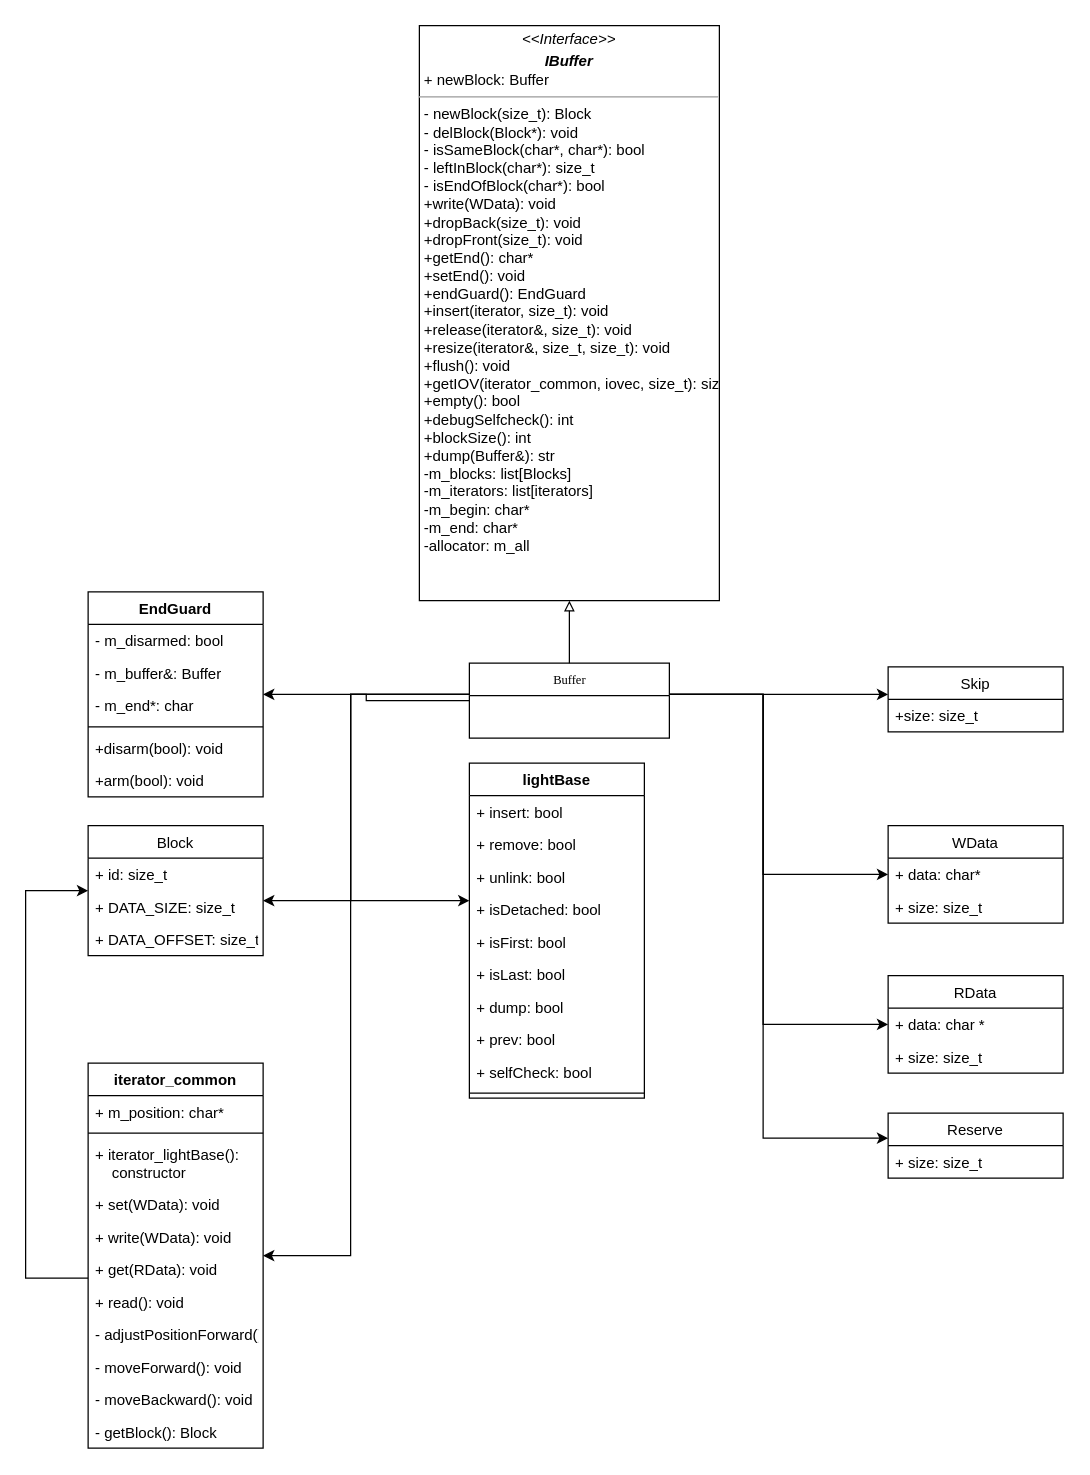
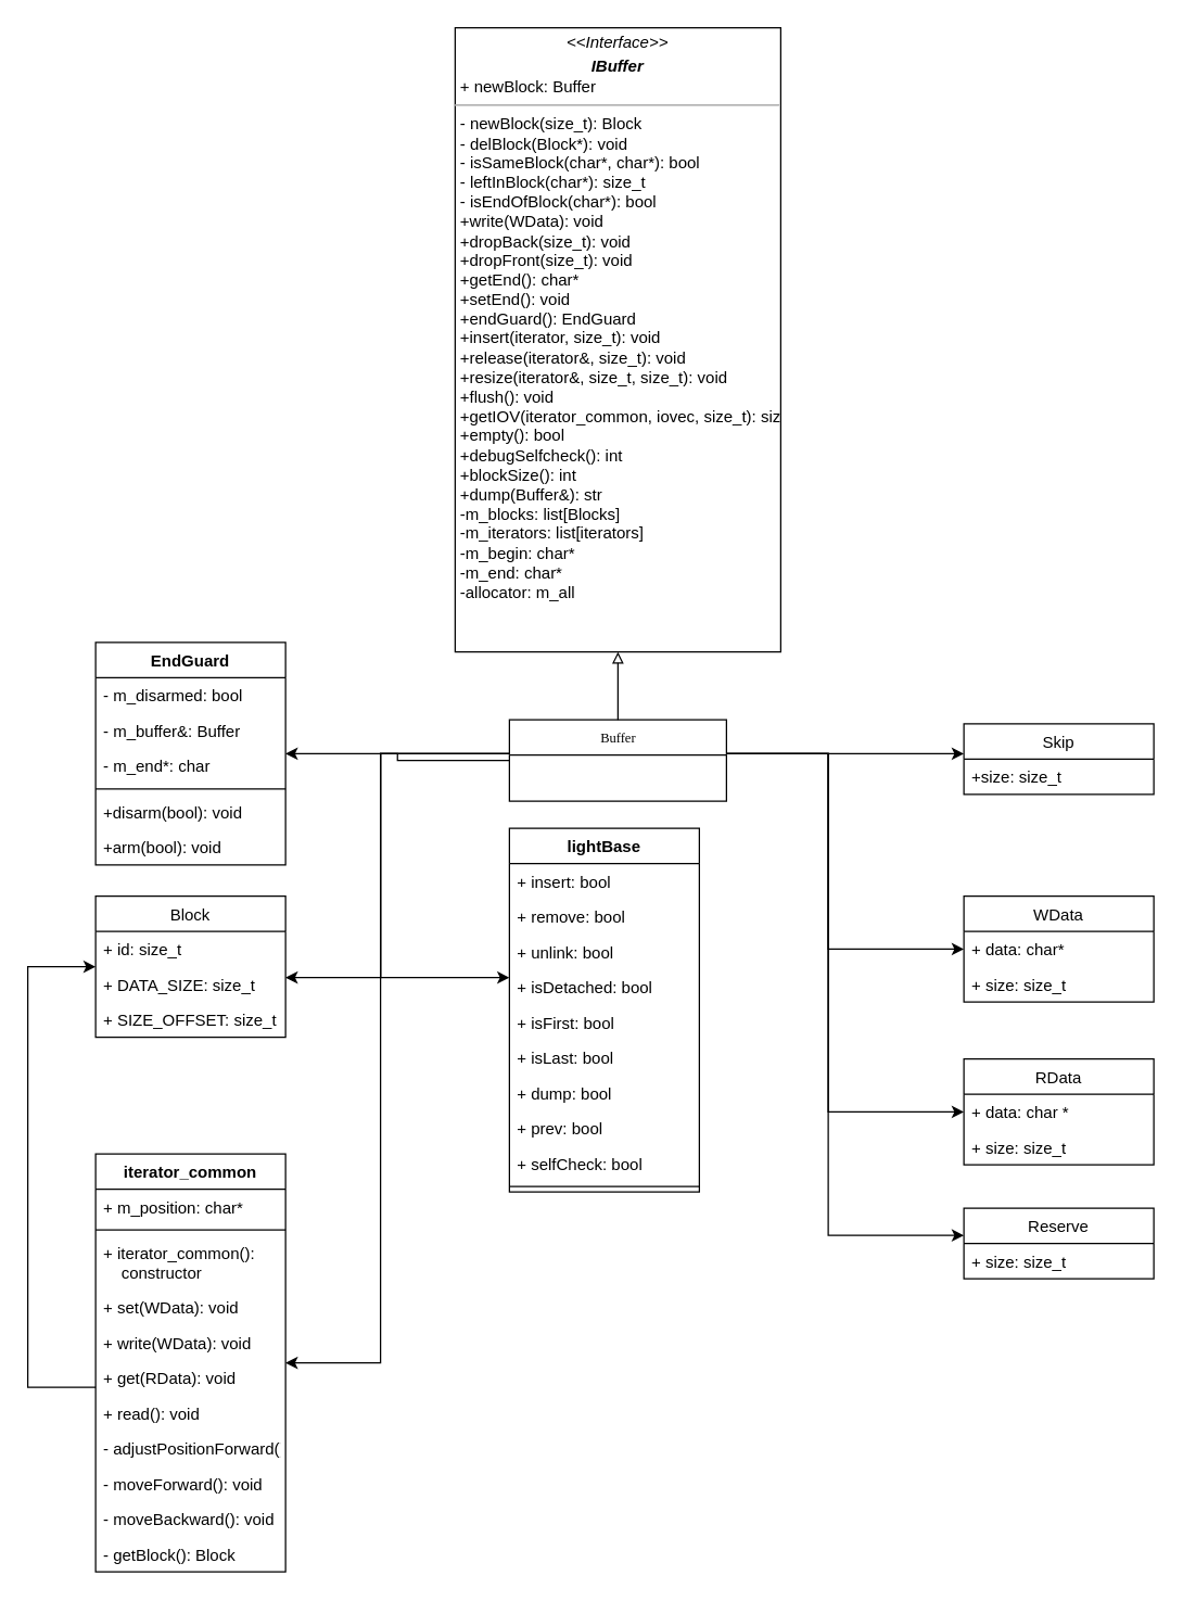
- <mxCell id="16" value="+ DATA_OFFSET: size_t" style="text;strokeColor=none;fillColor=none;align=left;verticalAlign=top;spacingLeft=4;spacingRight=4;overflow=hidden;rotatable=0;points=[[0,0.5],[1,0.5]];portConstraint=eastwest;" vertex="1" parent="13"><mxGeometry y="78" width="140" height="26" as="geometry" /></mxCell>
+ <mxCell id="16" value="+ SIZE_OFFSET: size_t" style="text;strokeColor=none;fillColor=none;align=left;verticalAlign=top;spacingLeft=4;spacingRight=4;overflow=hidden;rotatable=0;points=[[0,0.5],[1,0.5]];portConstraint=eastwest;" vertex="1" parent="13"><mxGeometry y="78" width="140" height="26" as="geometry" /></mxCell>
- <mxCell id="42" value="+ iterator_lightBase(): &#10;    constructor" style="text;strokeColor=none;fillColor=none;align=left;verticalAlign=top;spacingLeft=4;spacingRight=4;overflow=hidden;rotatable=0;points=[[0,0.5],[1,0.5]];portConstraint=eastwest;" vertex="1" parent="39"><mxGeometry y="60" width="140" height="40" as="geometry" /></mxCell>
+ <mxCell id="42" value="+ iterator_common(): &#10;    constructor" style="text;strokeColor=none;fillColor=none;align=left;verticalAlign=top;spacingLeft=4;spacingRight=4;overflow=hidden;rotatable=0;points=[[0,0.5],[1,0.5]];portConstraint=eastwest;" vertex="1" parent="39"><mxGeometry y="60" width="140" height="40" as="geometry" /></mxCell>
